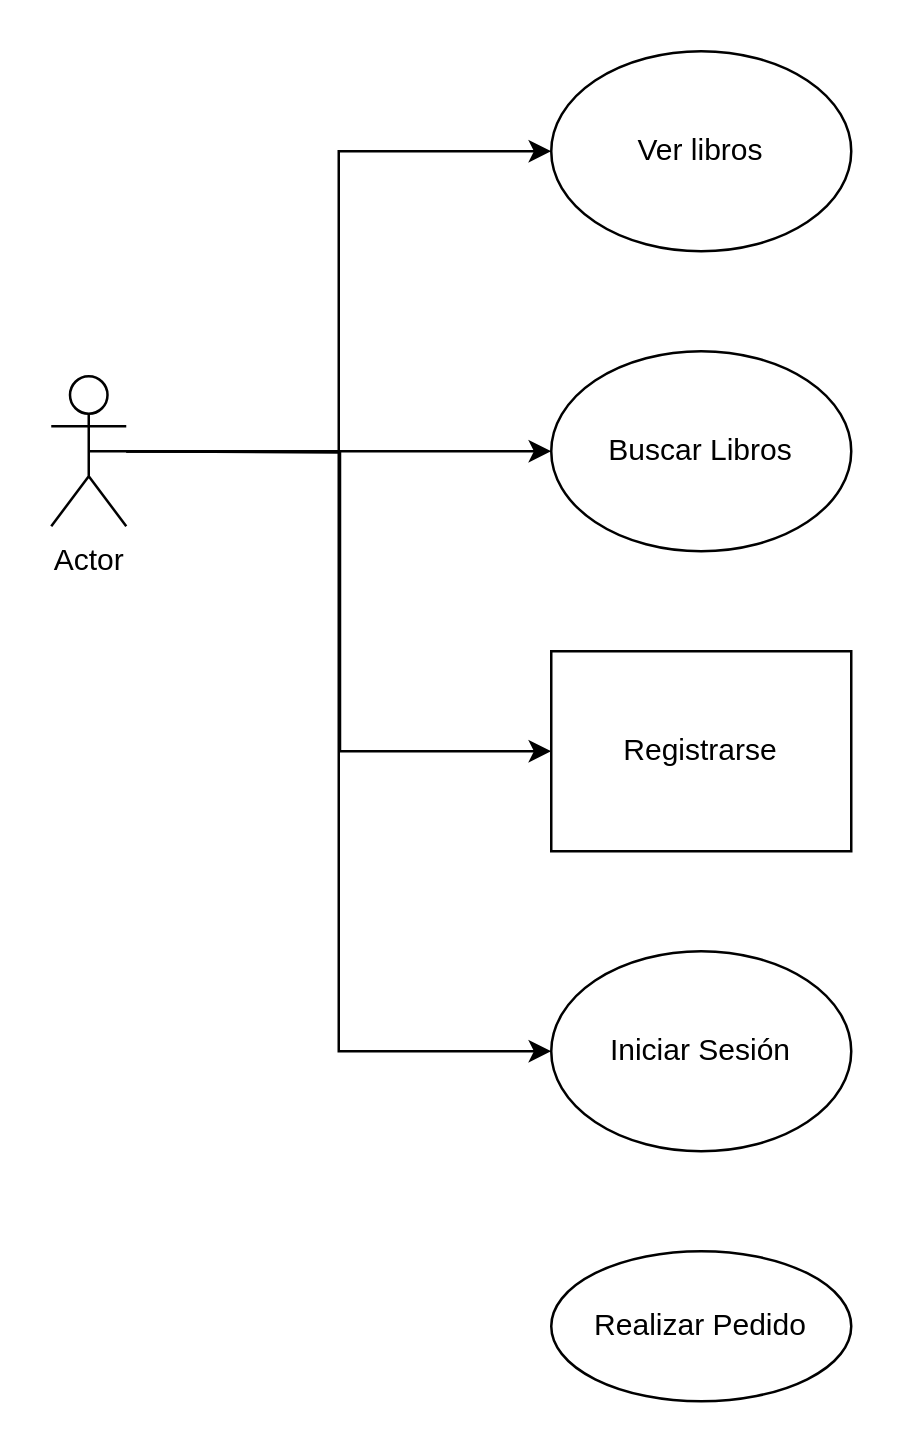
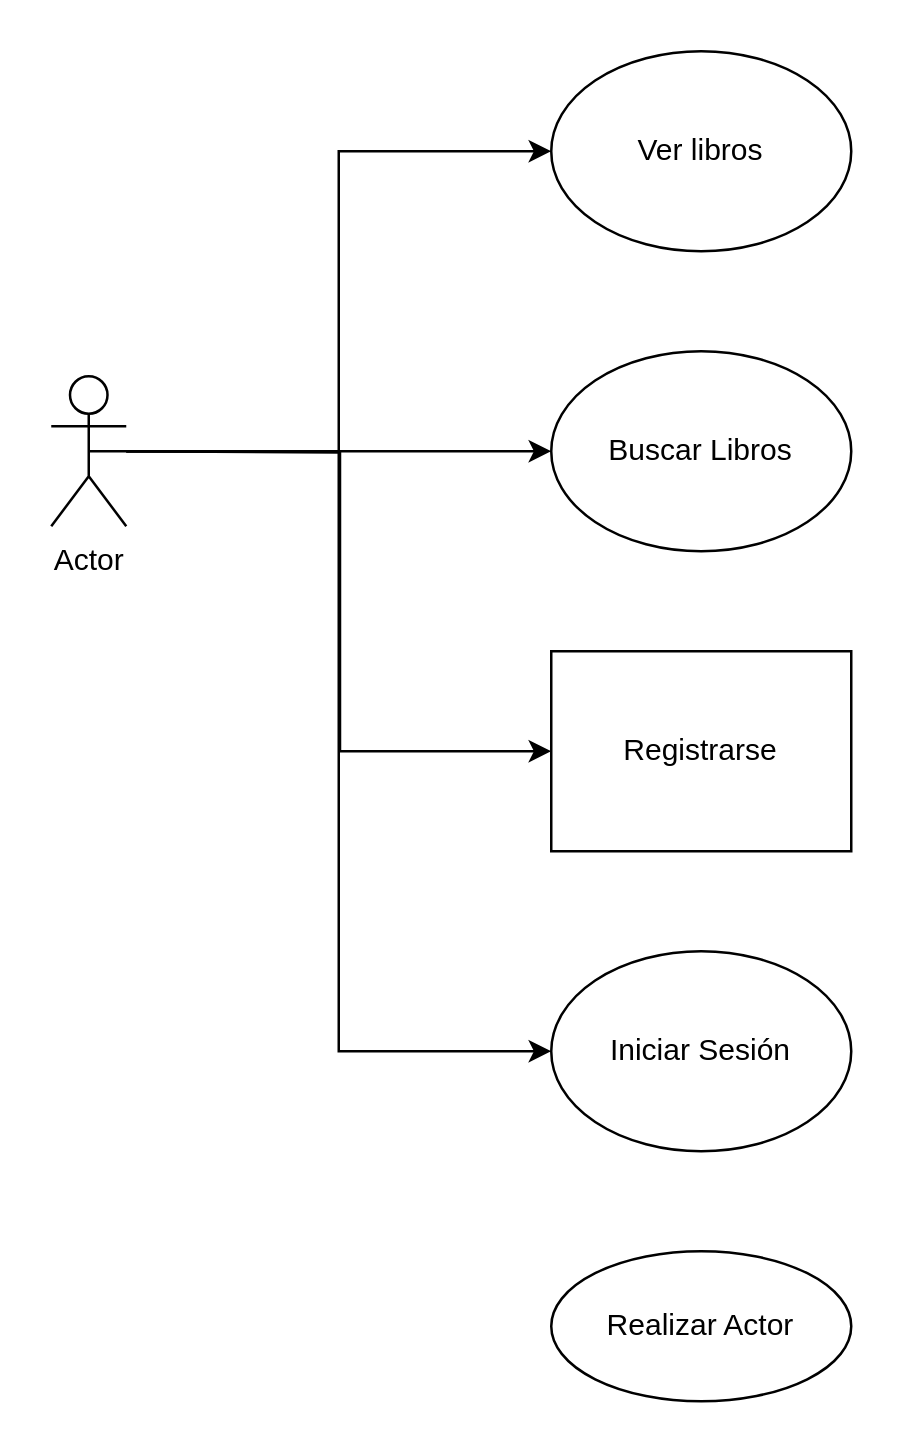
- <mxCell id="11" value="Realizar Pedido" style="ellipse;whiteSpace=wrap;html=1;" vertex="1" parent="1"><mxGeometry x="220" y="500" width="120" height="60" as="geometry" /></mxCell>
+ <mxCell id="11" value="Realizar Actor" style="ellipse;whiteSpace=wrap;html=1;" vertex="1" parent="1"><mxGeometry x="220" y="500" width="120" height="60" as="geometry" /></mxCell>
